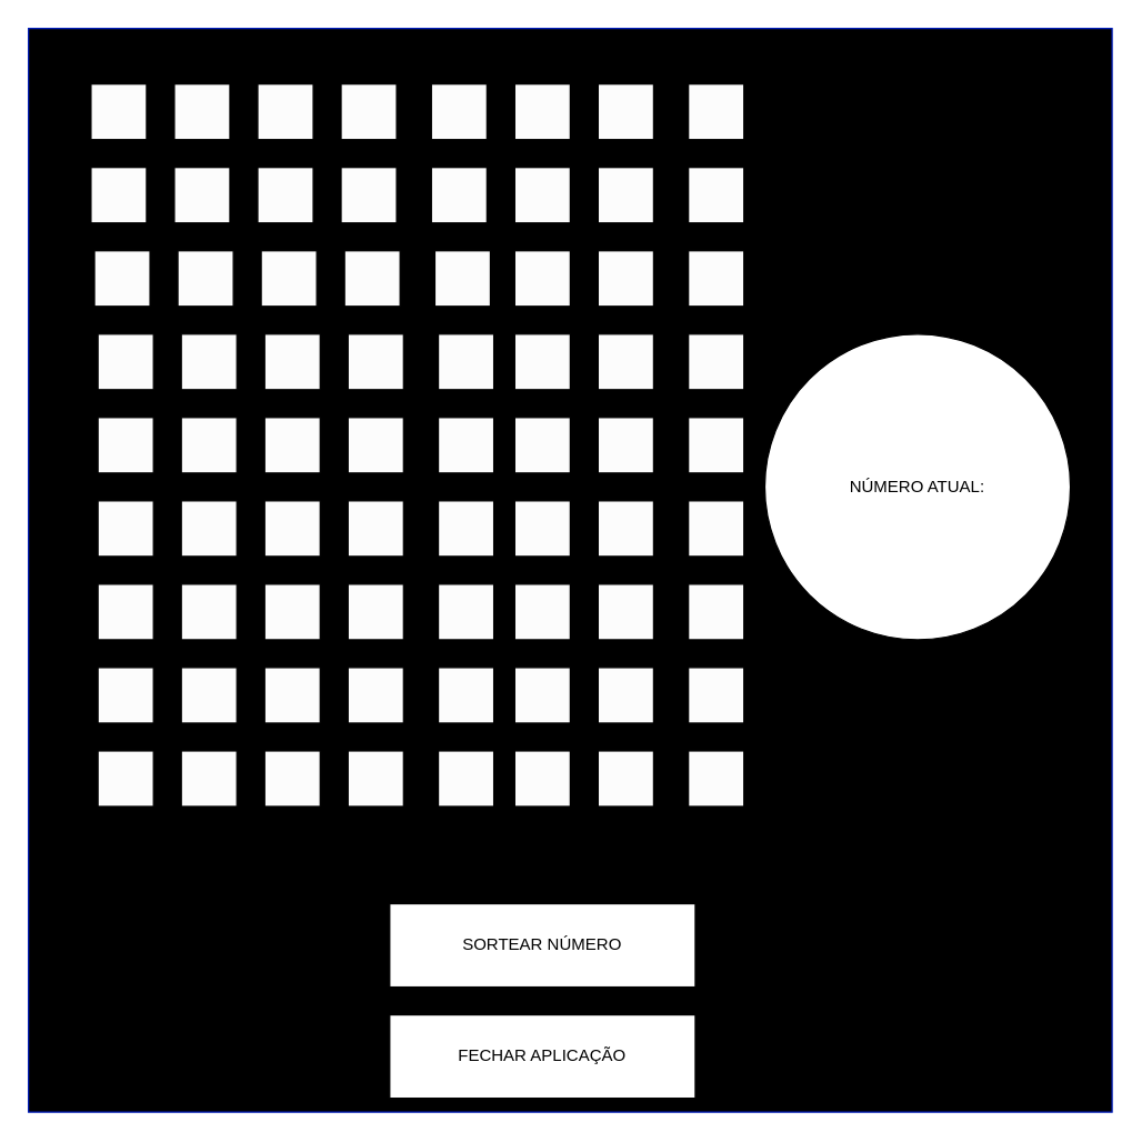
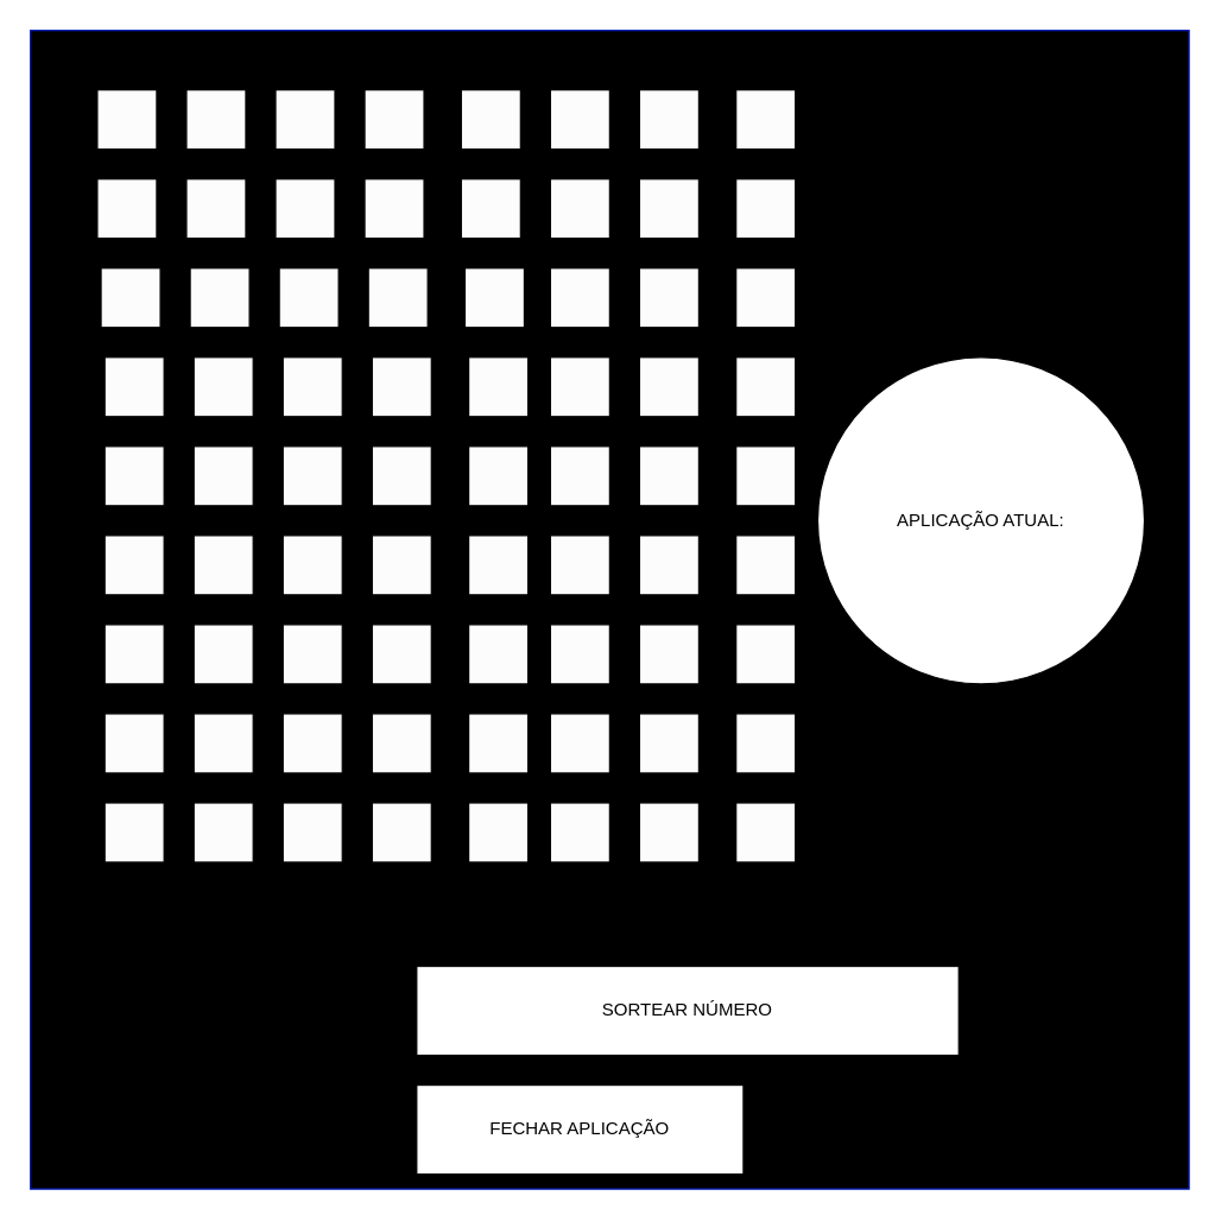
- <mxCell id="3" value="NÚMERO ATUAL:" style="ellipse;whiteSpace=wrap;html=1;aspect=fixed;" vertex="1" parent="1"><mxGeometry x="550" y="240" width="220" height="220" as="geometry" /></mxCell>
+ <mxCell id="3" value="APLICAÇÃO ATUAL:" style="ellipse;whiteSpace=wrap;html=1;aspect=fixed;" vertex="1" parent="1"><mxGeometry x="550" y="240" width="220" height="220" as="geometry" /></mxCell>
- <mxCell id="4" value="SORTEAR NÚMERO" style="rounded=0;whiteSpace=wrap;html=1;" vertex="1" parent="1"><mxGeometry x="280" y="650" width="220" height="60" as="geometry" /></mxCell>
+ <mxCell id="4" value="SORTEAR NÚMERO" style="rounded=0;whiteSpace=wrap;html=1;" vertex="1" parent="1"><mxGeometry x="280" y="650" width="365" height="60" as="geometry" /></mxCell>
